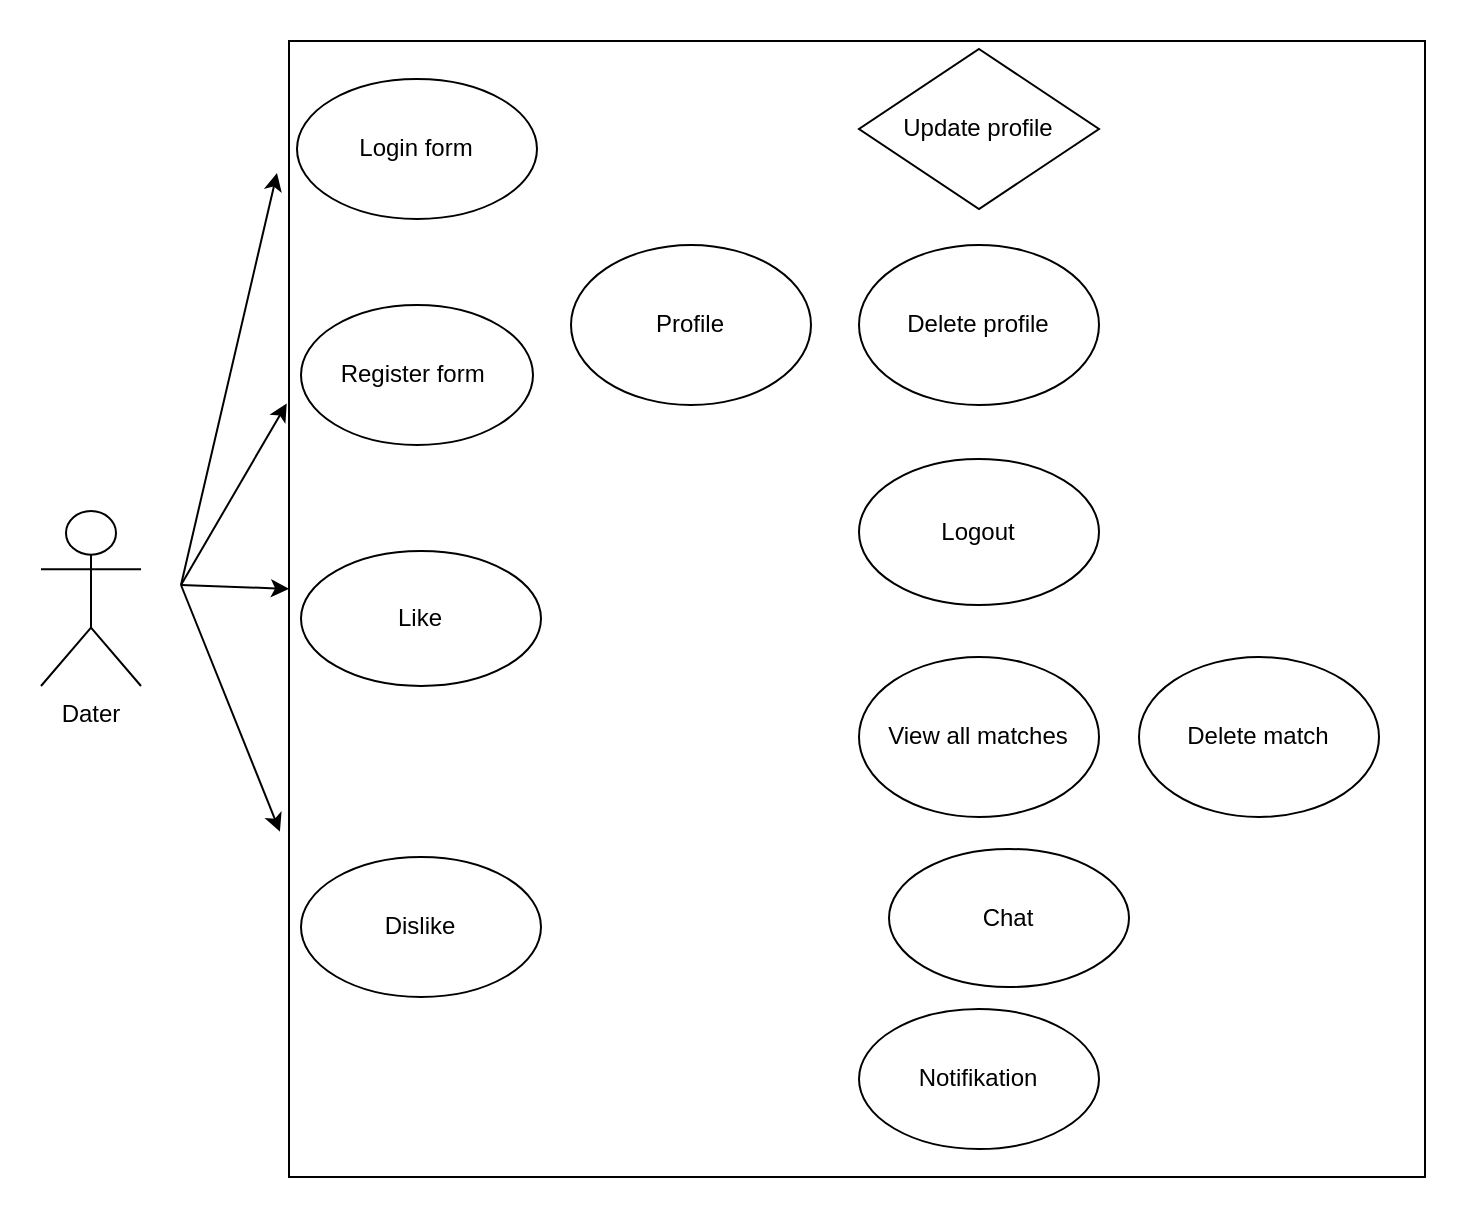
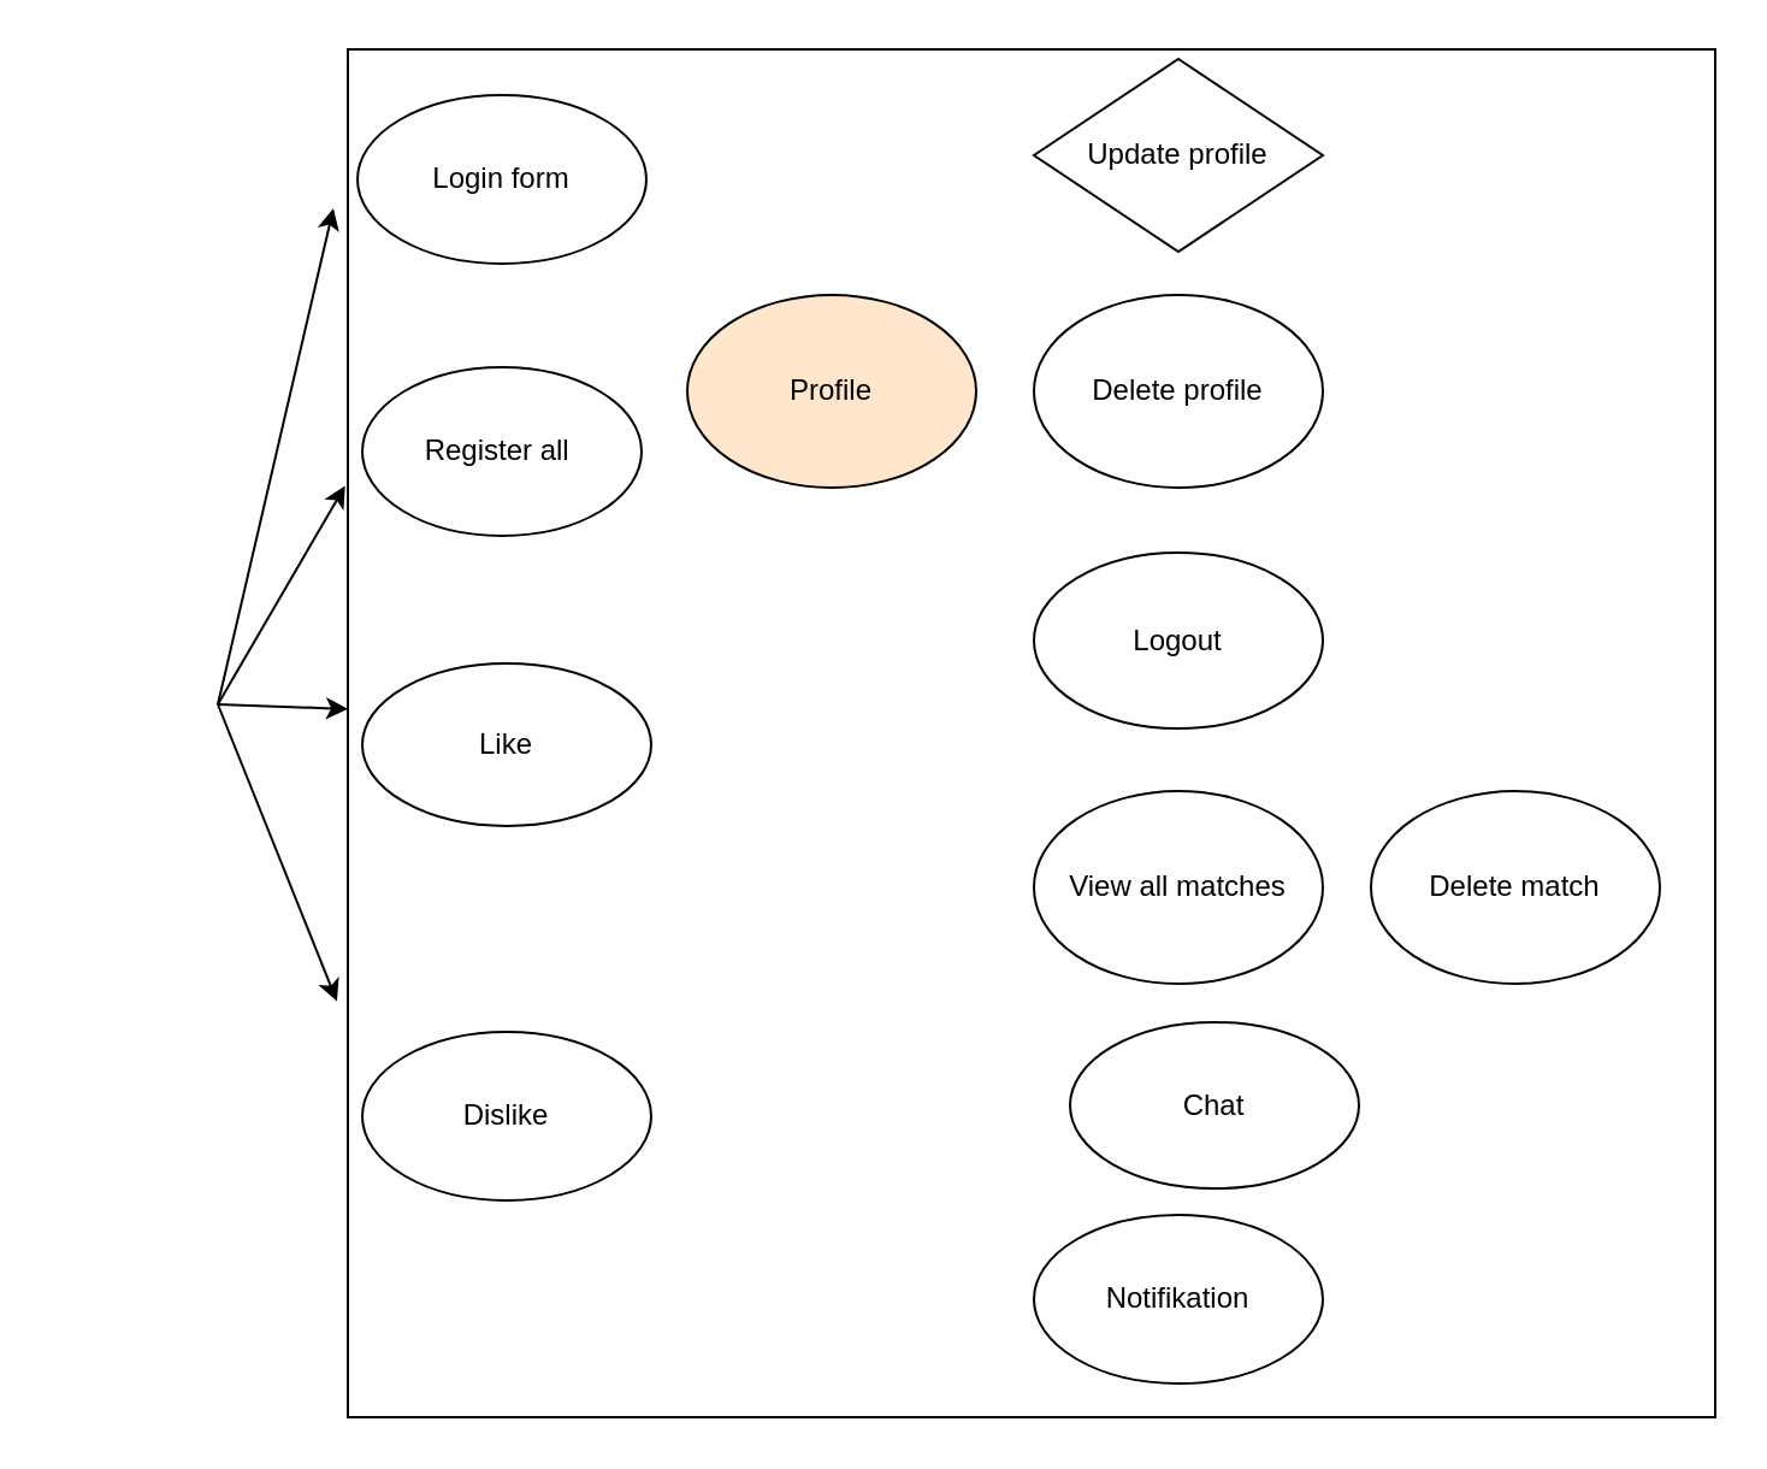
- <mxCell id="16" value="Profile" style="ellipse;whiteSpace=wrap;html=1;" vertex="1" parent="1"><mxGeometry x="285" y="122" width="120" height="80" as="geometry" /></mxCell>
+ <mxCell id="16" value="Profile" style="ellipse;whiteSpace=wrap;html=1;fillColor=#ffe6cc;" vertex="1" parent="1"><mxGeometry x="285" y="122" width="120" height="80" as="geometry" /></mxCell>
- <mxCell id="6" value="Register form&amp;nbsp;" style="ellipse;whiteSpace=wrap;html=1;" vertex="1" parent="1"><mxGeometry x="150" y="152" width="116" height="70" as="geometry" /></mxCell>
+ <mxCell id="6" value="Register all&amp;nbsp;" style="ellipse;whiteSpace=wrap;html=1;" vertex="1" parent="1"><mxGeometry x="150" y="152" width="116" height="70" as="geometry" /></mxCell>
- <mxCell id="2" value="Dater" style="shape=umlActor;verticalLabelPosition=bottom;verticalAlign=top;html=1;outlineConnect=0;" vertex="1" parent="1"><mxGeometry x="20" y="255" width="50" height="87.5" as="geometry" /></mxCell>
